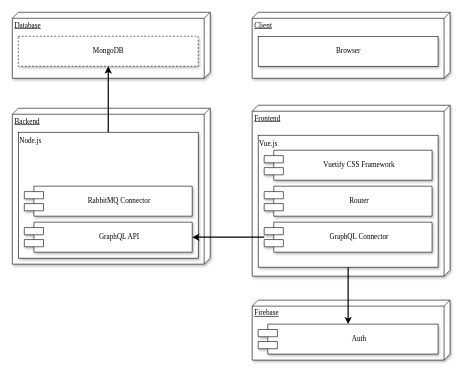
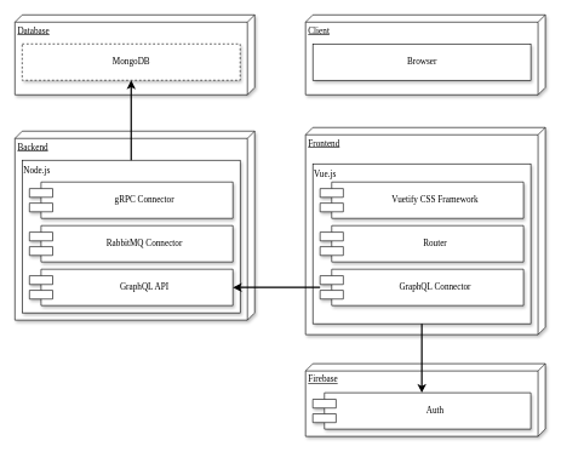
+ <mxCell id="14" value="gRPC Connector" style="shape=component;align=center;spacingLeft=36;rounded=0;shadow=1;comic=0;labelBackgroundColor=none;strokeWidth=1;fontFamily=Verdana;fontSize=12;html=1;verticalAlign=middle;" vertex="1" parent="1"><mxGeometry x="40" y="250" width="280" height="50" as="geometry" /></mxCell>
